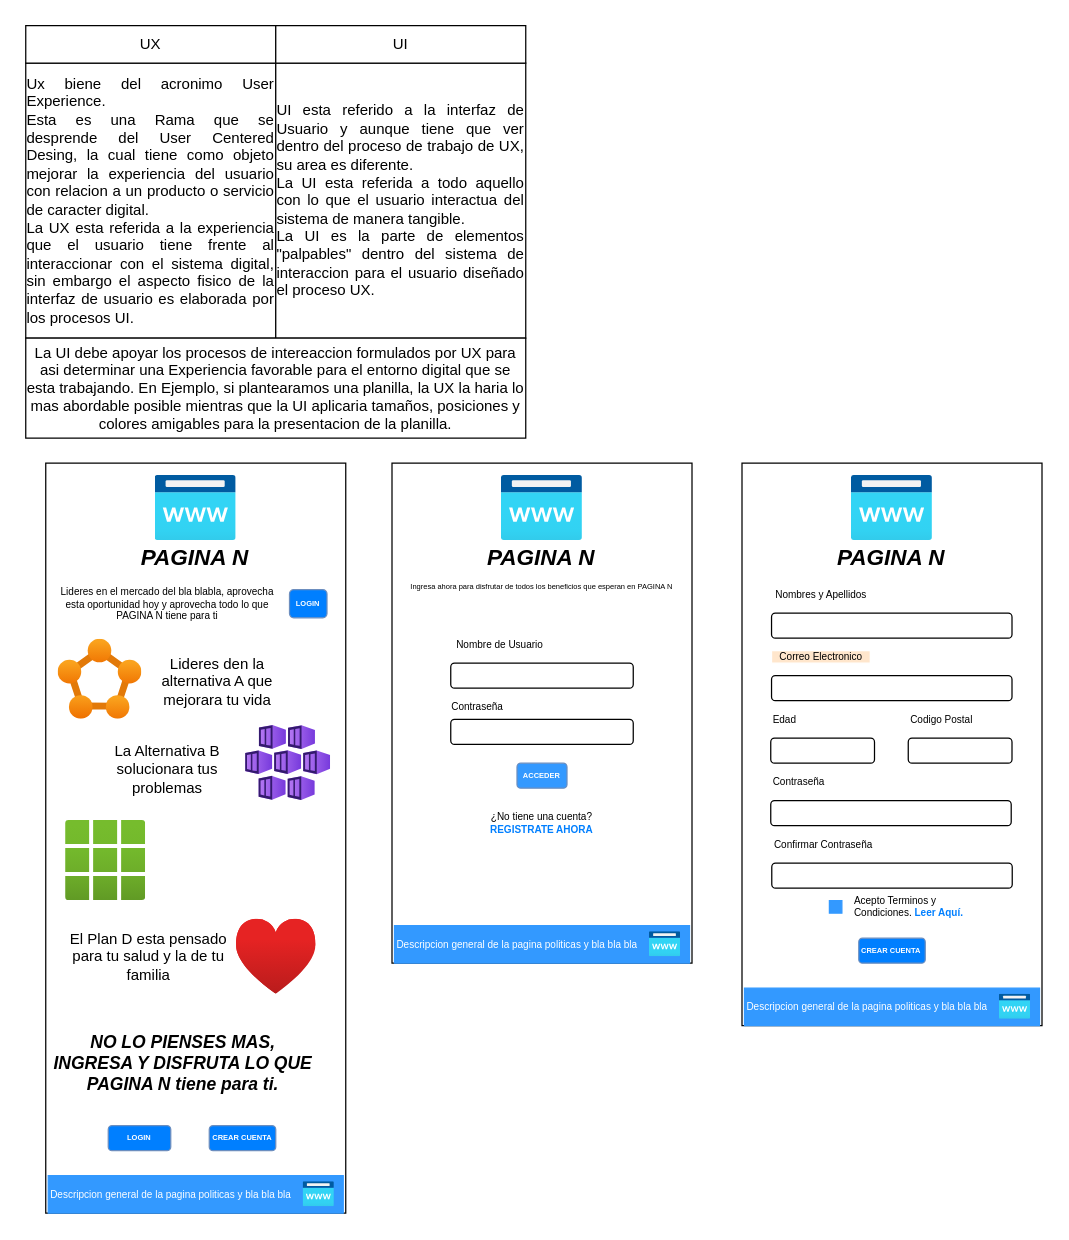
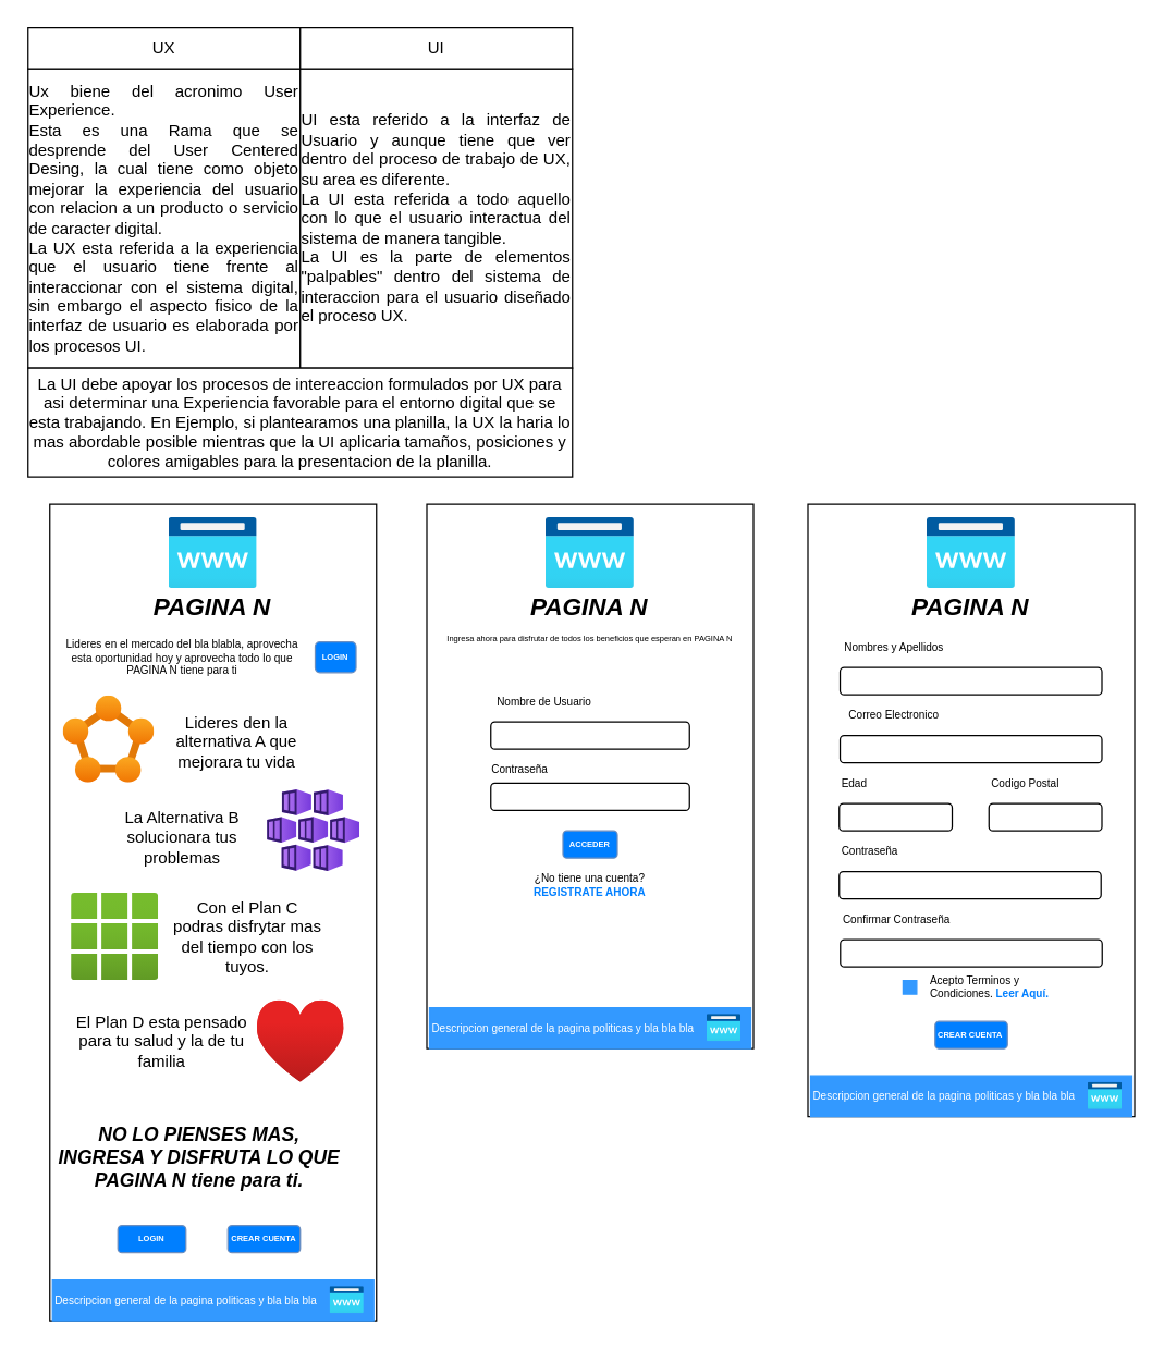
- <mxCell id="25" value="&lt;font style=&quot;font-size: 8px&quot;&gt;Correo Electronico&lt;/font&gt;" style="rounded=0;whiteSpace=wrap;html=1;fontSize=6;fontColor=#000000;strokeColor=#FFFFFF;fillColor=#ffe6cc;" parent="1" vertex="1"><mxGeometry x="616.63" y="520" width="79" height="10" as="geometry" /></mxCell>
+ <mxCell id="25" value="&lt;font style=&quot;font-size: 8px&quot;&gt;Correo Electronico&lt;/font&gt;" style="rounded=0;whiteSpace=wrap;html=1;fontSize=6;fontColor=#000000;strokeColor=#FFFFFF;fillColor=#FFFFFF;" parent="1" vertex="1"><mxGeometry x="616.63" y="520" width="79" height="10" as="geometry" /></mxCell>
- <mxCell id="11" value="ACCEDER" style="rounded=1;whiteSpace=wrap;html=1;fontSize=6;strokeColor=#6c8ebf;fillColor=#3399ff;fontStyle=1;fontColor=#FFFFFF;" parent="1" vertex="1"><mxGeometry x="413" y="610" width="40" height="20" as="geometry" /></mxCell>
+ <mxCell id="11" value="ACCEDER" style="rounded=1;whiteSpace=wrap;html=1;fontSize=6;strokeColor=#6c8ebf;fillColor=#007FFF;fontStyle=1;fontColor=#FFFFFF;" parent="1" vertex="1"><mxGeometry x="413" y="610" width="40" height="20" as="geometry" /></mxCell>
- <mxCell id="16" value="¿No tiene una cuenta? &lt;b&gt;&lt;font color=&quot;#007fff&quot;&gt;REGISTRATE AHORA&lt;/font&gt;&lt;/b&gt;" style="rounded=0;whiteSpace=wrap;html=1;fontSize=8;fontColor=#000000;strokeColor=#FFFFFF;fillColor=#FFFFFF;" parent="1" vertex="1"><mxGeometry x="373" y="640" width="120" height="35" as="geometry" /></mxCell>
+ <mxCell id="16" value="¿No tiene una cuenta? &lt;b&gt;&lt;font color=&quot;#007fff&quot;&gt;REGISTRATE AHORA&lt;/font&gt;&lt;/b&gt;" style="rounded=0;whiteSpace=wrap;html=1;fontSize=8;fontColor=#000000;strokeColor=#FFFFFF;fillColor=#FFFFFF;" parent="1" vertex="1"><mxGeometry x="373" y="640" width="120" height="20" as="geometry" /></mxCell>
+ <mxCell id="48" value="&lt;font style=&quot;font-size: 12px&quot;&gt;Con el Plan C podras disfrytar mas del tiempo con los tuyos.&lt;/font&gt;" style="rounded=0;whiteSpace=wrap;html=1;fontSize=6;fontColor=#000000;strokeColor=#FFFFFF;fillColor=#FFFFFF;" parent="1" vertex="1"><mxGeometry x="123.5" y="663" width="115" height="50" as="geometry" /></mxCell>
